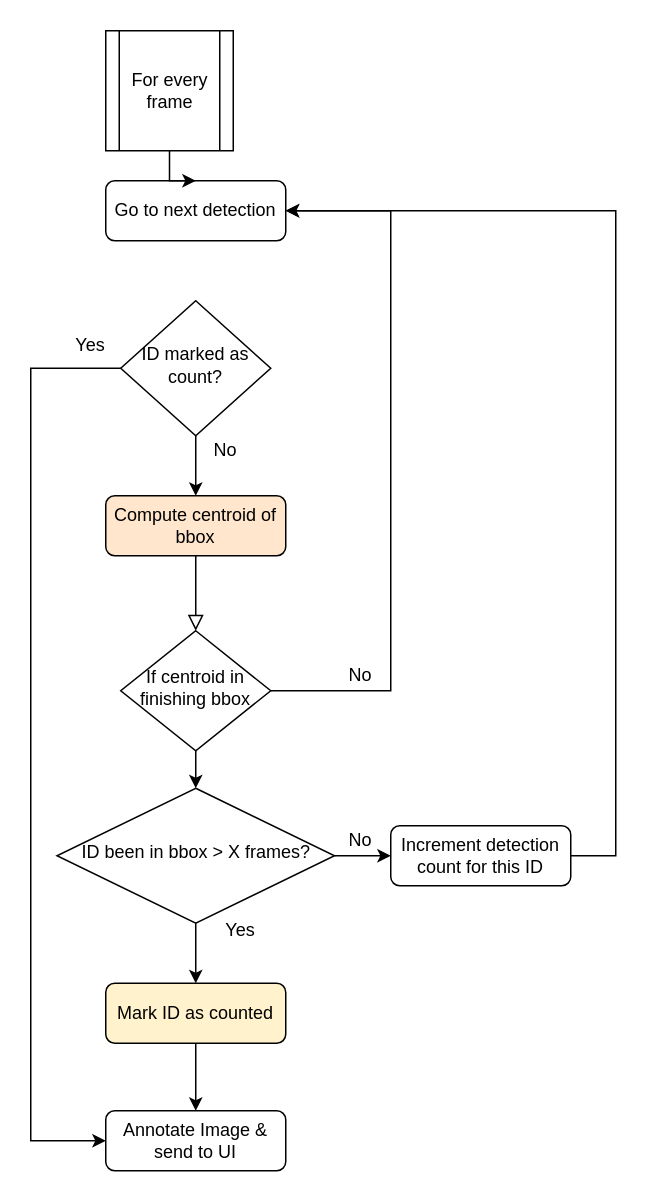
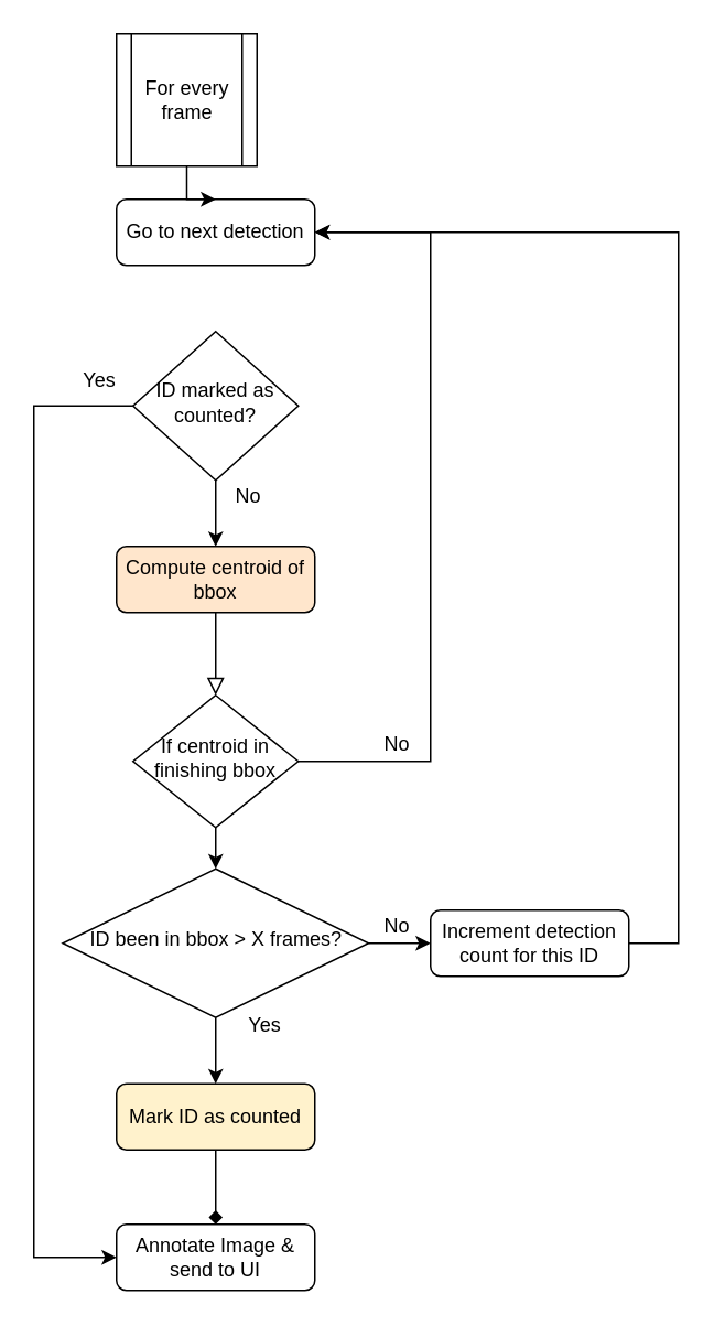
- <mxCell id="17" value="ID marked as count?" style="rhombus;whiteSpace=wrap;html=1;shadow=0;fontFamily=Helvetica;fontSize=12;align=center;strokeWidth=1;spacing=6;spacingTop=-4;" vertex="1" parent="1"><mxGeometry x="80" y="200" width="100" height="90" as="geometry" /></mxCell>
+ <mxCell id="17" value="ID marked as counted?" style="rhombus;whiteSpace=wrap;html=1;shadow=0;fontFamily=Helvetica;fontSize=12;align=center;strokeWidth=1;spacing=6;spacingTop=-4;" vertex="1" parent="1"><mxGeometry x="80" y="200" width="100" height="90" as="geometry" /></mxCell>
- <mxCell id="10" value="" style="edgeStyle=orthogonalEdgeStyle;rounded=0;orthogonalLoop=1;jettySize=auto;html=1;" edge="1" parent="1" source="11" target="19"><mxGeometry relative="1" as="geometry" /></mxCell>
+ <mxCell id="10" value="" style="edgeStyle=orthogonalEdgeStyle;rounded=0;orthogonalLoop=1;jettySize=auto;html=1;endArrow=diamond;" edge="1" parent="1" source="11" target="19"><mxGeometry relative="1" as="geometry" /></mxCell>
